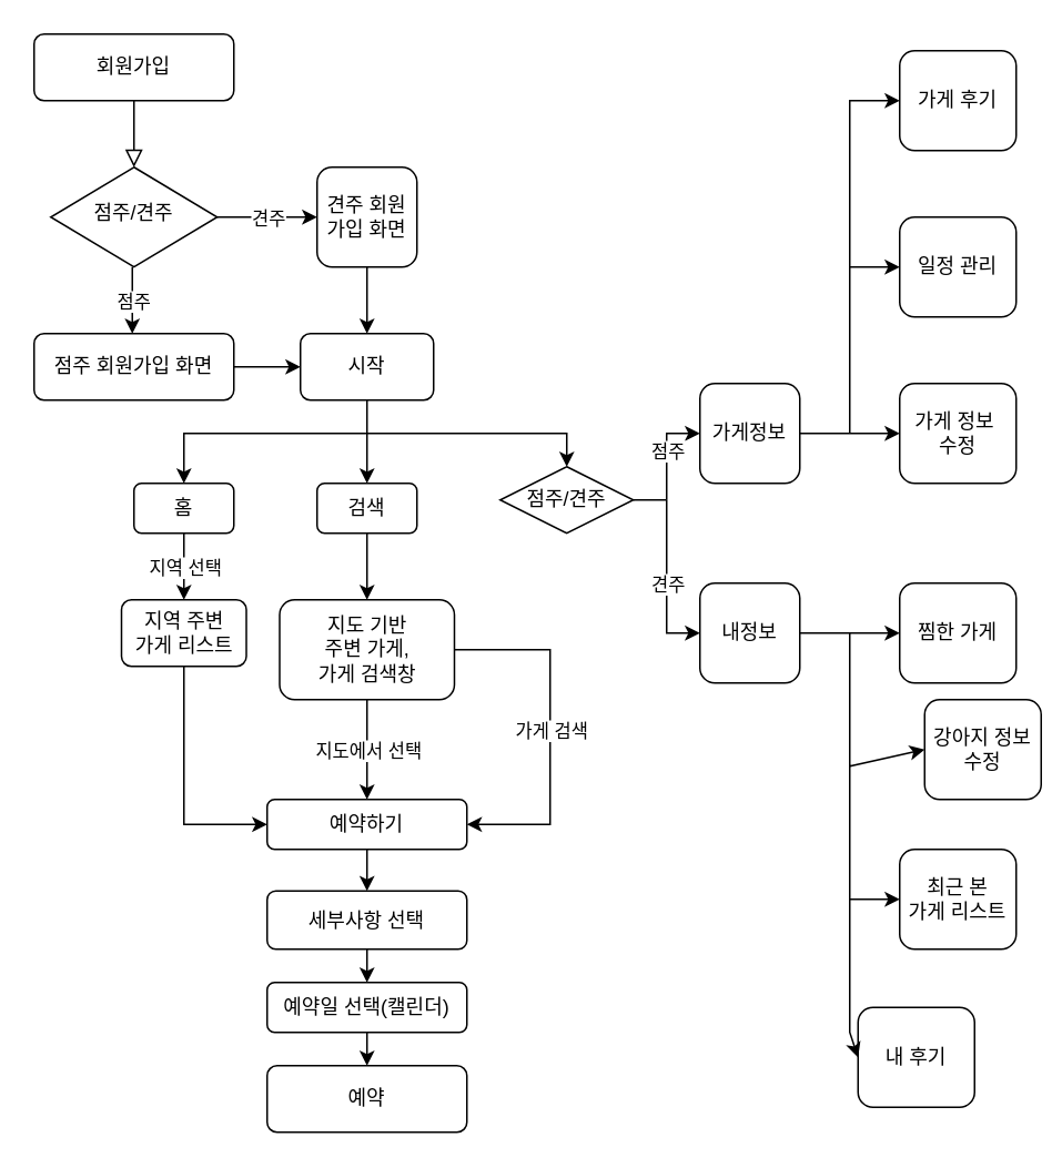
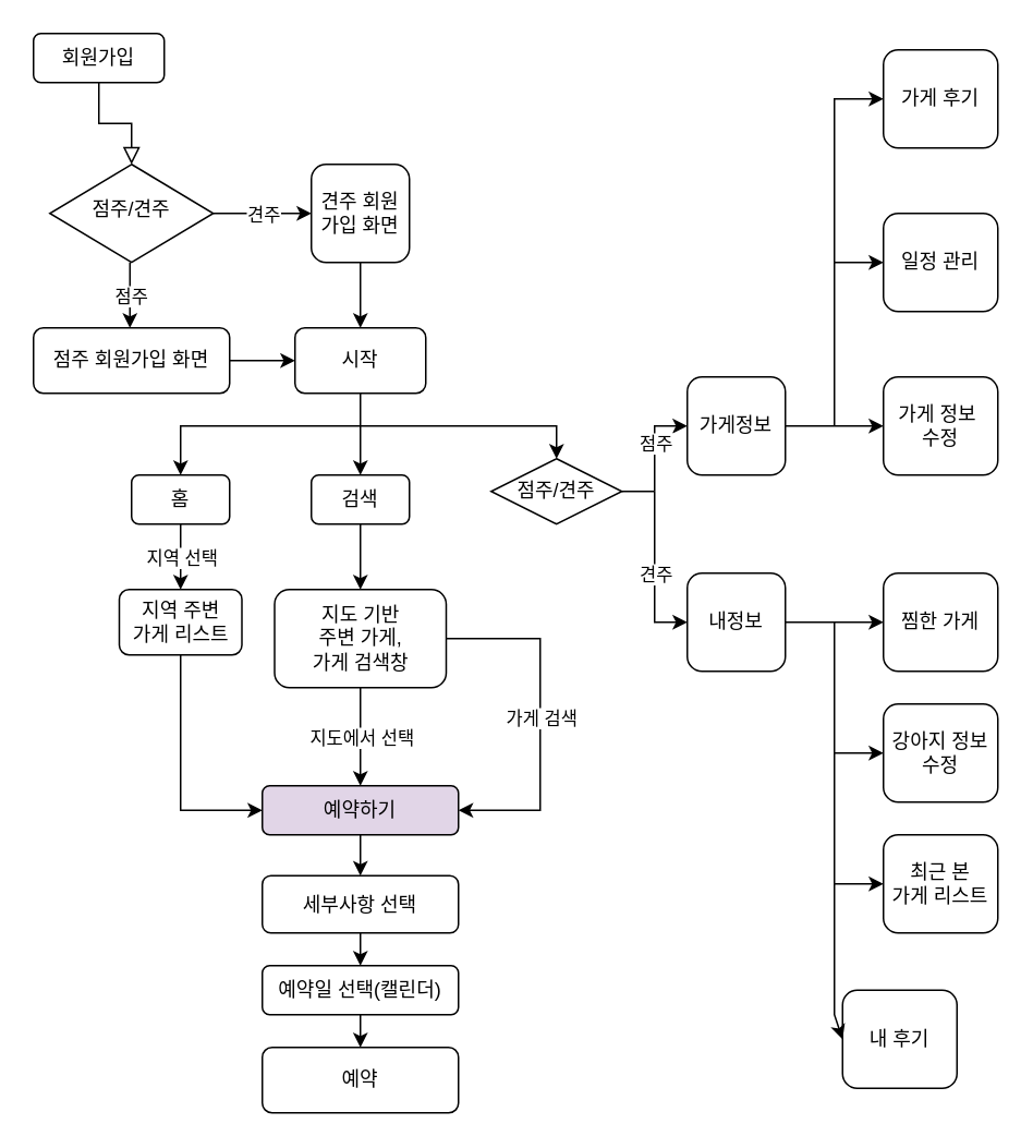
- <mxCell id="3" value="회원가입" style="rounded=1;whiteSpace=wrap;html=1;fontSize=12;glass=0;strokeWidth=1;shadow=0;" parent="1" vertex="1"><mxGeometry x="20" y="20" width="120" height="40" as="geometry" /></mxCell>
+ <mxCell id="3" value="회원가입" style="rounded=1;whiteSpace=wrap;html=1;fontSize=12;glass=0;strokeWidth=1;shadow=0;" parent="1" vertex="1"><mxGeometry x="20" y="20" width="80" height="30" as="geometry" /></mxCell>
- <mxCell id="48" value="강아지 정보&lt;br&gt;수정" style="rounded=1;whiteSpace=wrap;html=1;" vertex="1" parent="1"><mxGeometry x="555" y="420" width="70" height="60" as="geometry" /></mxCell>
+ <mxCell id="48" value="강아지 정보&lt;br&gt;수정" style="rounded=1;whiteSpace=wrap;html=1;" vertex="1" parent="1"><mxGeometry x="540" y="430" width="70" height="60" as="geometry" /></mxCell>
- <mxCell id="37" value="예약하기" style="rounded=1;whiteSpace=wrap;html=1;" vertex="1" parent="1"><mxGeometry x="160" y="480" width="120" height="30" as="geometry" /></mxCell>
+ <mxCell id="37" value="예약하기" style="rounded=1;whiteSpace=wrap;html=1;fillColor=#e1d5e7;" vertex="1" parent="1"><mxGeometry x="160" y="480" width="120" height="30" as="geometry" /></mxCell>
